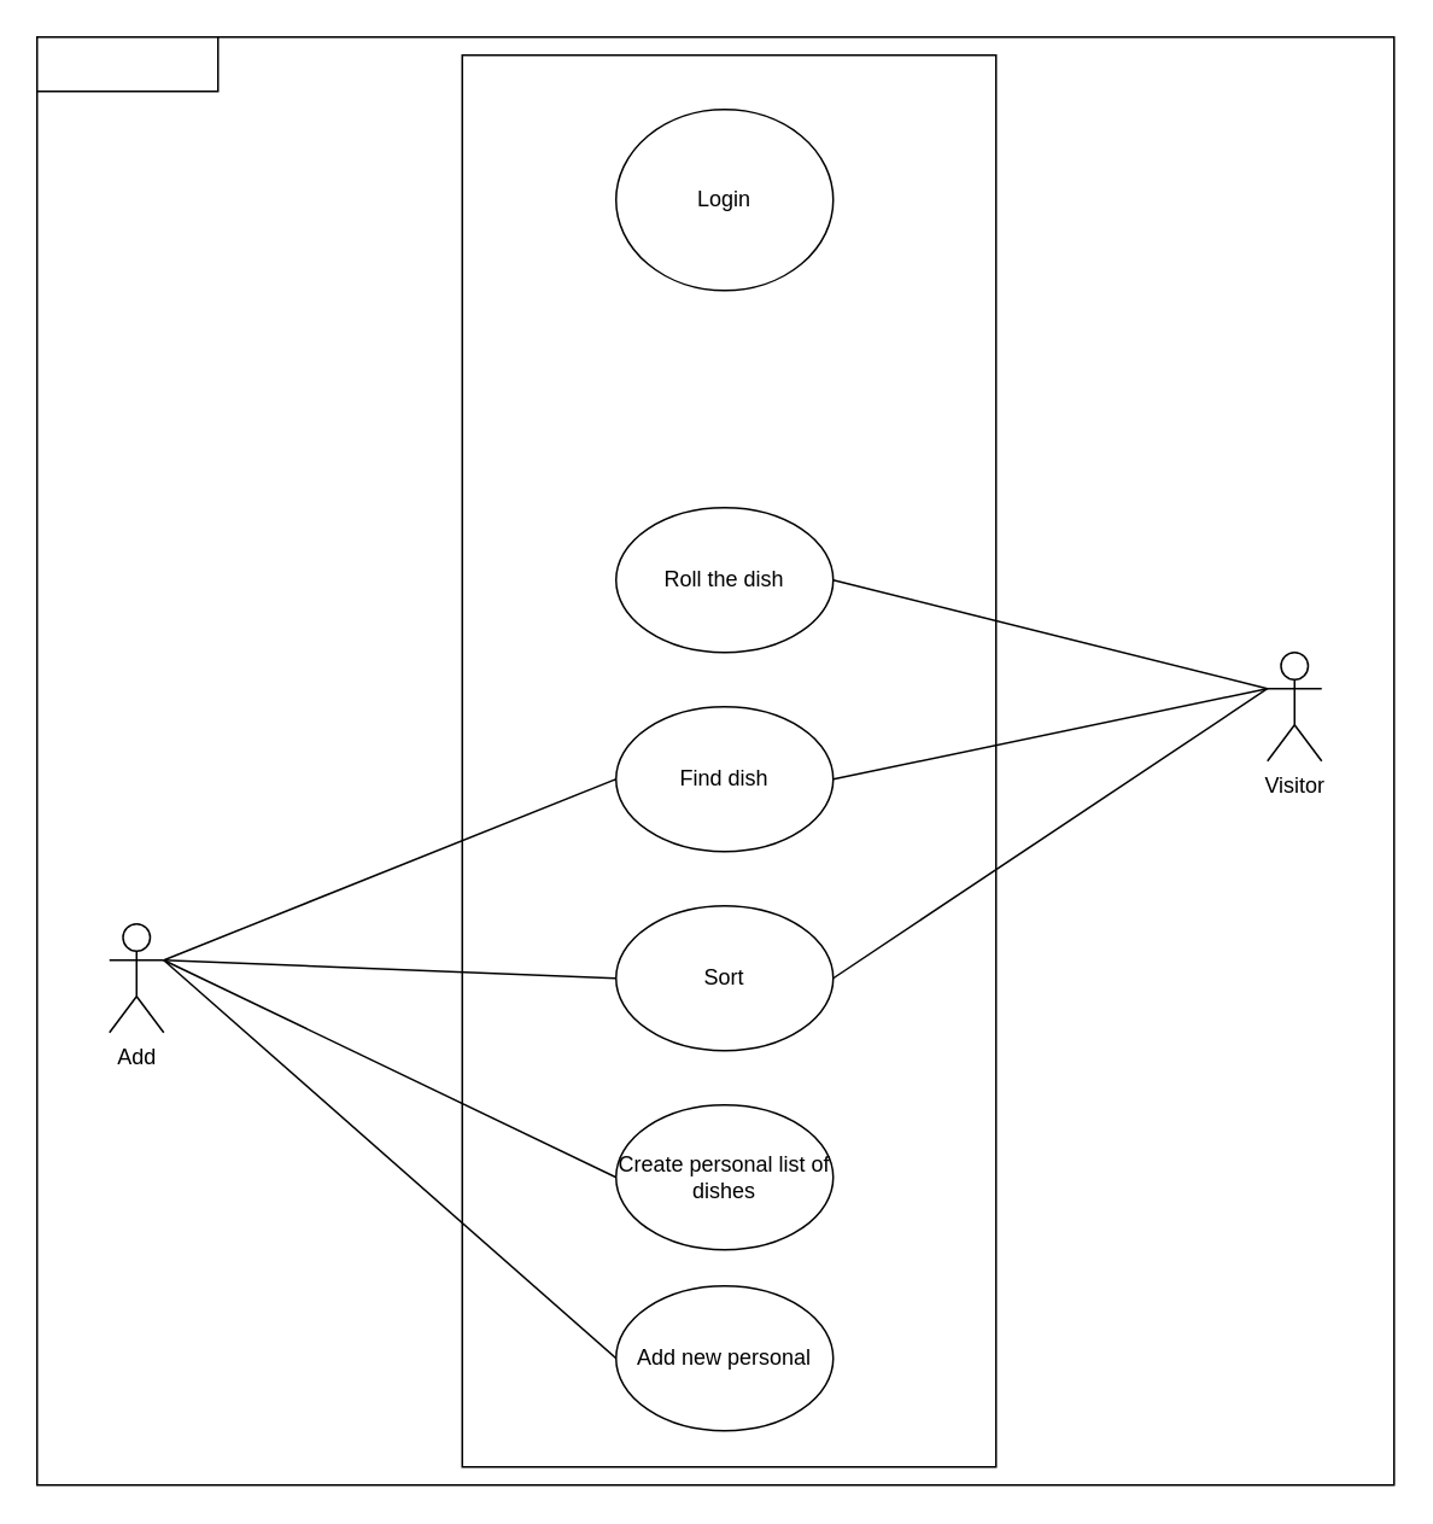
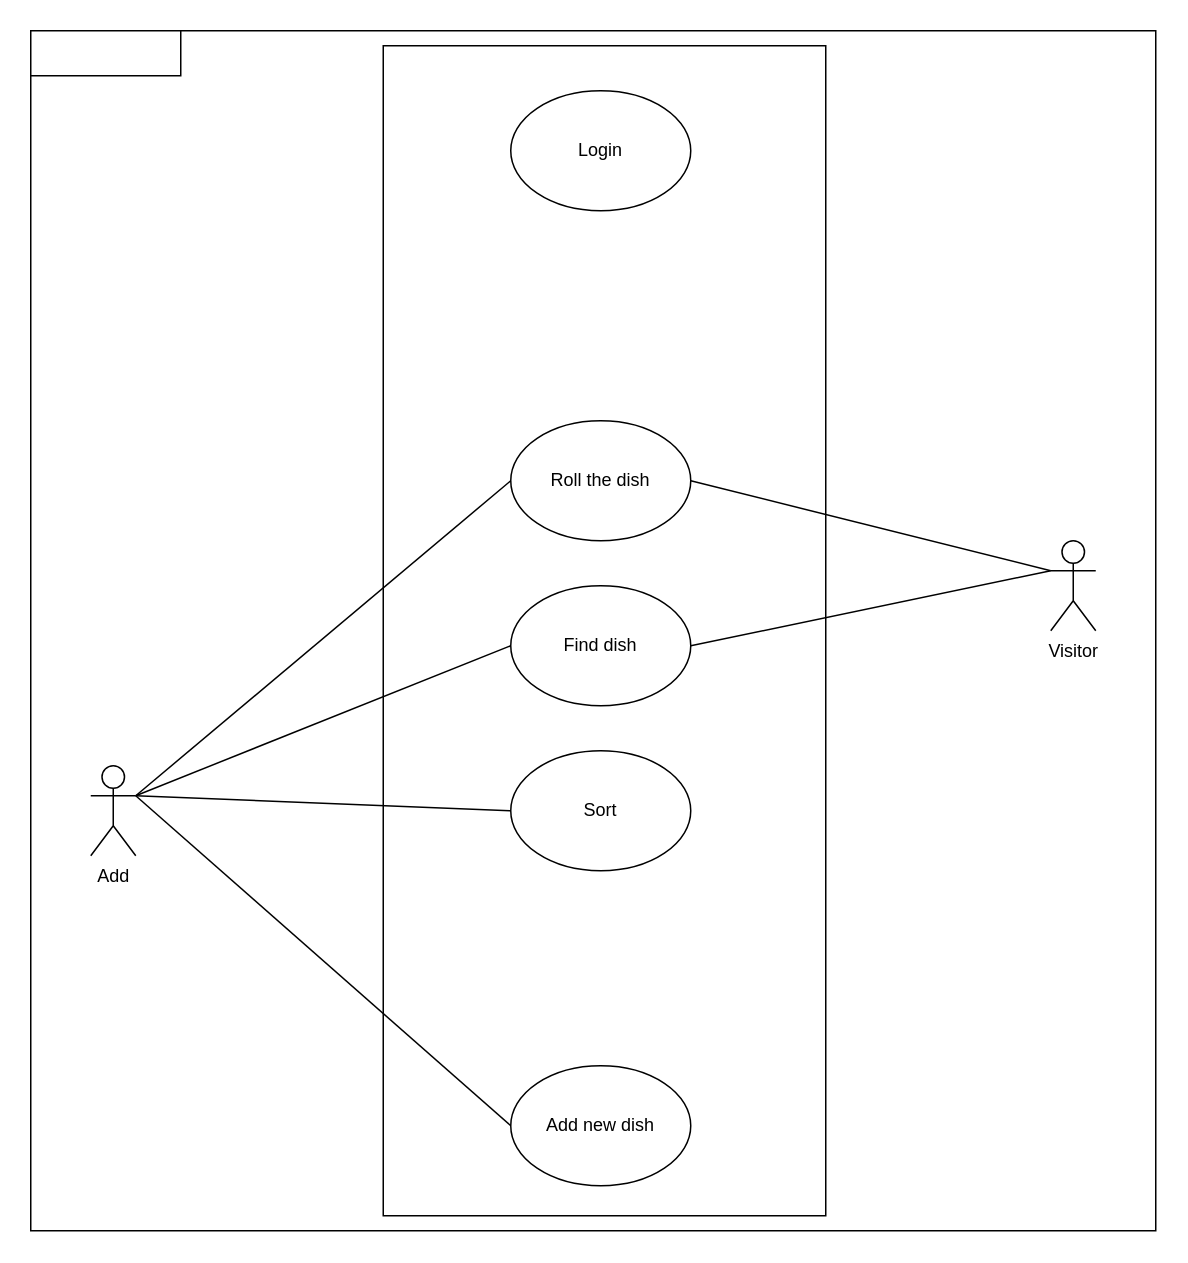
- <mxCell id="8" value="Login" style="ellipse;whiteSpace=wrap;html=1;" vertex="1" parent="1"><mxGeometry x="340" y="60" width="120" height="100" as="geometry" /></mxCell>
+ <mxCell id="8" value="Login" style="ellipse;whiteSpace=wrap;html=1;" vertex="1" parent="1"><mxGeometry x="340" y="60" width="120" height="80" as="geometry" /></mxCell>
+ <mxCell id="16" value="" style="endArrow=none;html=1;rounded=0;exitX=1;exitY=0.333;exitDx=0;exitDy=0;exitPerimeter=0;entryX=0;entryY=0.5;entryDx=0;entryDy=0;" edge="1" parent="1" source="6" target="12"><mxGeometry width="50" height="50" relative="1" as="geometry"><mxPoint x="330" y="490" as="sourcePoint" /><mxPoint x="380" y="440" as="targetPoint" /></mxGeometry></mxCell>
- <mxCell id="15" value="" style="endArrow=none;html=1;rounded=0;entryX=0;entryY=0.333;entryDx=0;entryDy=0;entryPerimeter=0;exitX=1;exitY=0.5;exitDx=0;exitDy=0;" edge="1" parent="1" source="7" target="10"><mxGeometry width="50" height="50" relative="1" as="geometry"><mxPoint x="330" y="490" as="sourcePoint" /><mxPoint x="380" y="440" as="targetPoint" /></mxGeometry></mxCell>
- <mxCell id="19" value="" style="endArrow=none;html=1;rounded=0;exitX=1;exitY=0.333;exitDx=0;exitDy=0;exitPerimeter=0;entryX=0;entryY=0.5;entryDx=0;entryDy=0;" edge="1" parent="1" source="6" target="11"><mxGeometry width="50" height="50" relative="1" as="geometry"><mxPoint x="180" y="560" as="sourcePoint" /><mxPoint x="380" y="530" as="targetPoint" /></mxGeometry></mxCell>
- <mxCell id="11" value="Create personal list of dishes" style="ellipse;whiteSpace=wrap;html=1;" vertex="1" parent="1"><mxGeometry x="340" y="610" width="120" height="80" as="geometry" /></mxCell>
- <mxCell id="5" value="Add new personal" style="ellipse;whiteSpace=wrap;html=1;" vertex="1" parent="1"><mxGeometry x="340" y="710" width="120" height="80" as="geometry" /></mxCell>
+ <mxCell id="5" value="Add new dish" style="ellipse;whiteSpace=wrap;html=1;" vertex="1" parent="1"><mxGeometry x="340" y="710" width="120" height="80" as="geometry" /></mxCell>
